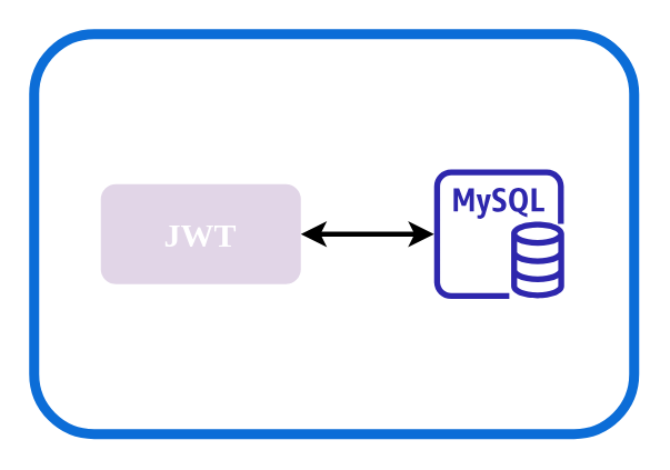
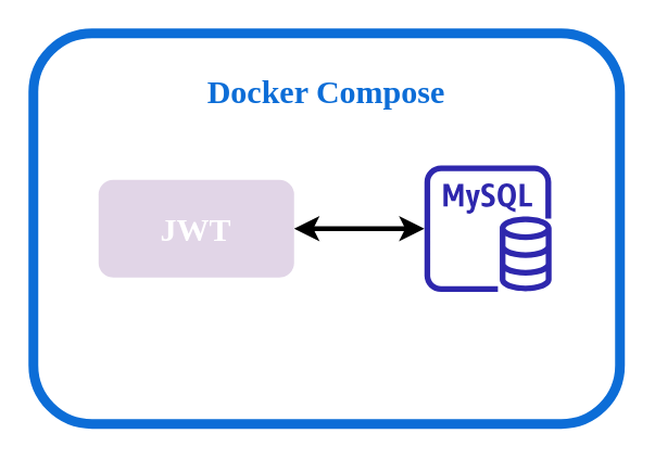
+ <mxCell id="5" value="&lt;font style=&quot;font-size: 20px;&quot; color=&quot;#0c6dd7&quot; face=&quot;Ubuntu&quot;&gt;&lt;b&gt;Docker Compose&lt;/b&gt;&lt;/font&gt;" style="text;html=1;strokeColor=none;fillColor=none;align=center;verticalAlign=middle;whiteSpace=wrap;rounded=0;" vertex="1" parent="1"><mxGeometry x="95" y="40" width="210" height="30" as="geometry" /></mxCell>
